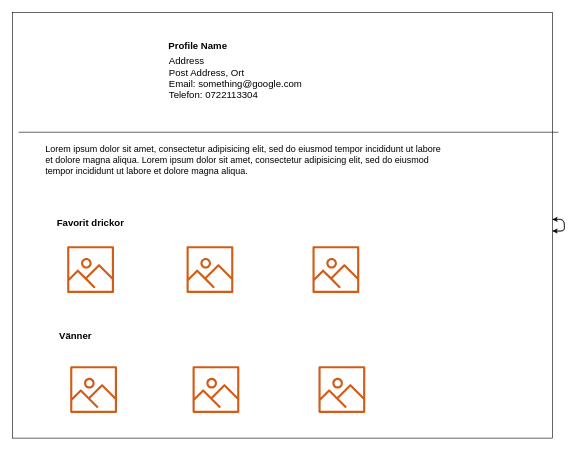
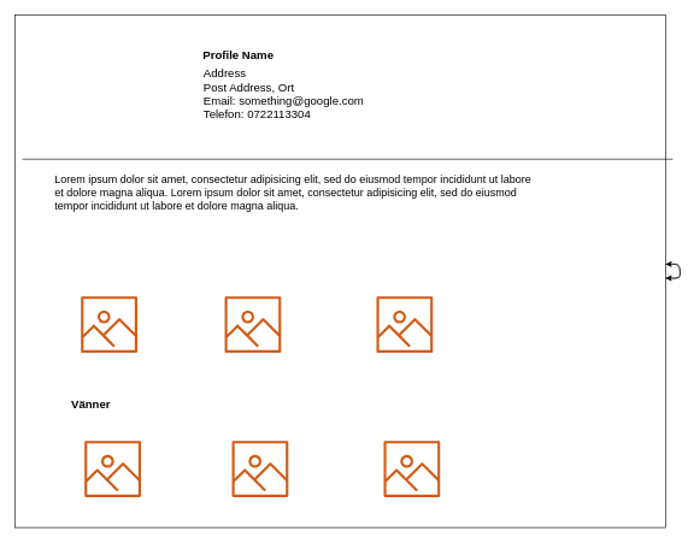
- <mxCell id="10" value="&lt;b&gt;Favorit drickor&lt;/b&gt;" style="text;html=1;strokeColor=none;fillColor=none;align=center;verticalAlign=middle;whiteSpace=wrap;rounded=0;fontSize=16;" vertex="1" parent="9"><mxGeometry width="120" height="20" as="geometry" /></mxCell>
